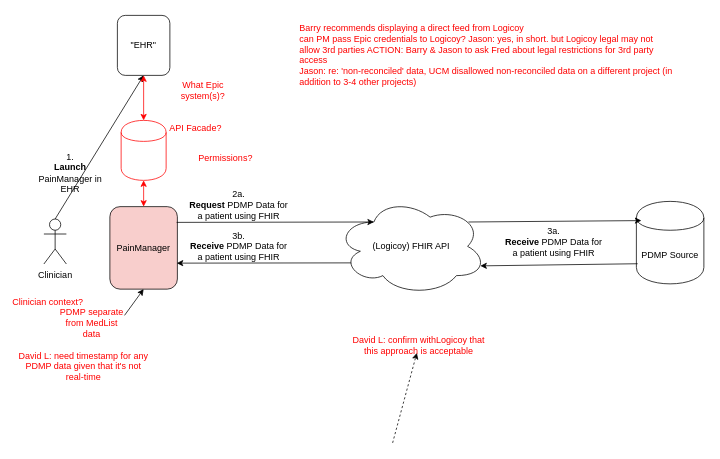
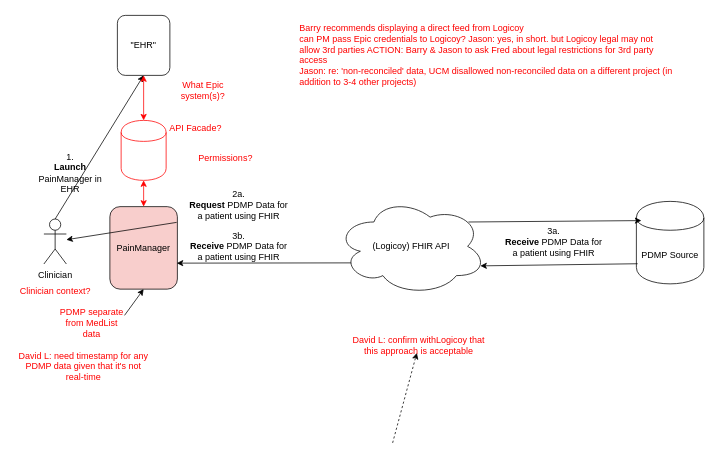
- <mxCell id="9" value="" style="endArrow=classic;html=1;entryX=0.25;entryY=0.25;entryDx=0;entryDy=0;entryPerimeter=0;exitX=0.989;exitY=0.191;exitDx=0;exitDy=0;exitPerimeter=0;" parent="1" source="5" target="8" edge="1"><mxGeometry width="50" height="50" relative="1" as="geometry"><mxPoint x="188" y="296" as="sourcePoint" /><mxPoint x="448" y="303" as="targetPoint" /></mxGeometry></mxCell>
+ <mxCell id="9" value="" style="endArrow=classic;html=1;exitX=0.989;exitY=0.191;exitDx=0;exitDy=0;exitPerimeter=0;" parent="1" source="5" target="3" edge="1"><mxGeometry width="50" height="50" relative="1" as="geometry"><mxPoint x="188" y="296" as="sourcePoint" /><mxPoint x="448" y="303" as="targetPoint" /></mxGeometry></mxCell>
- <mxCell id="17" value="&lt;font color=&quot;#FF0000&quot;&gt;Clinician context?&lt;/font&gt;" style="text;html=1;strokeColor=none;fillColor=none;align=center;verticalAlign=middle;whiteSpace=wrap;rounded=0;" vertex="1" parent="1"><mxGeometry x="10.5" y="393" width="105" height="20" as="geometry" /></mxCell>
+ <mxCell id="17" value="&lt;font color=&quot;#FF0000&quot;&gt;Clinician context?&lt;/font&gt;" style="text;html=1;strokeColor=none;fillColor=none;align=center;verticalAlign=middle;whiteSpace=wrap;rounded=0;" vertex="1" parent="1"><mxGeometry x="20.5" y="378" width="105" height="20" as="geometry" /></mxCell>
